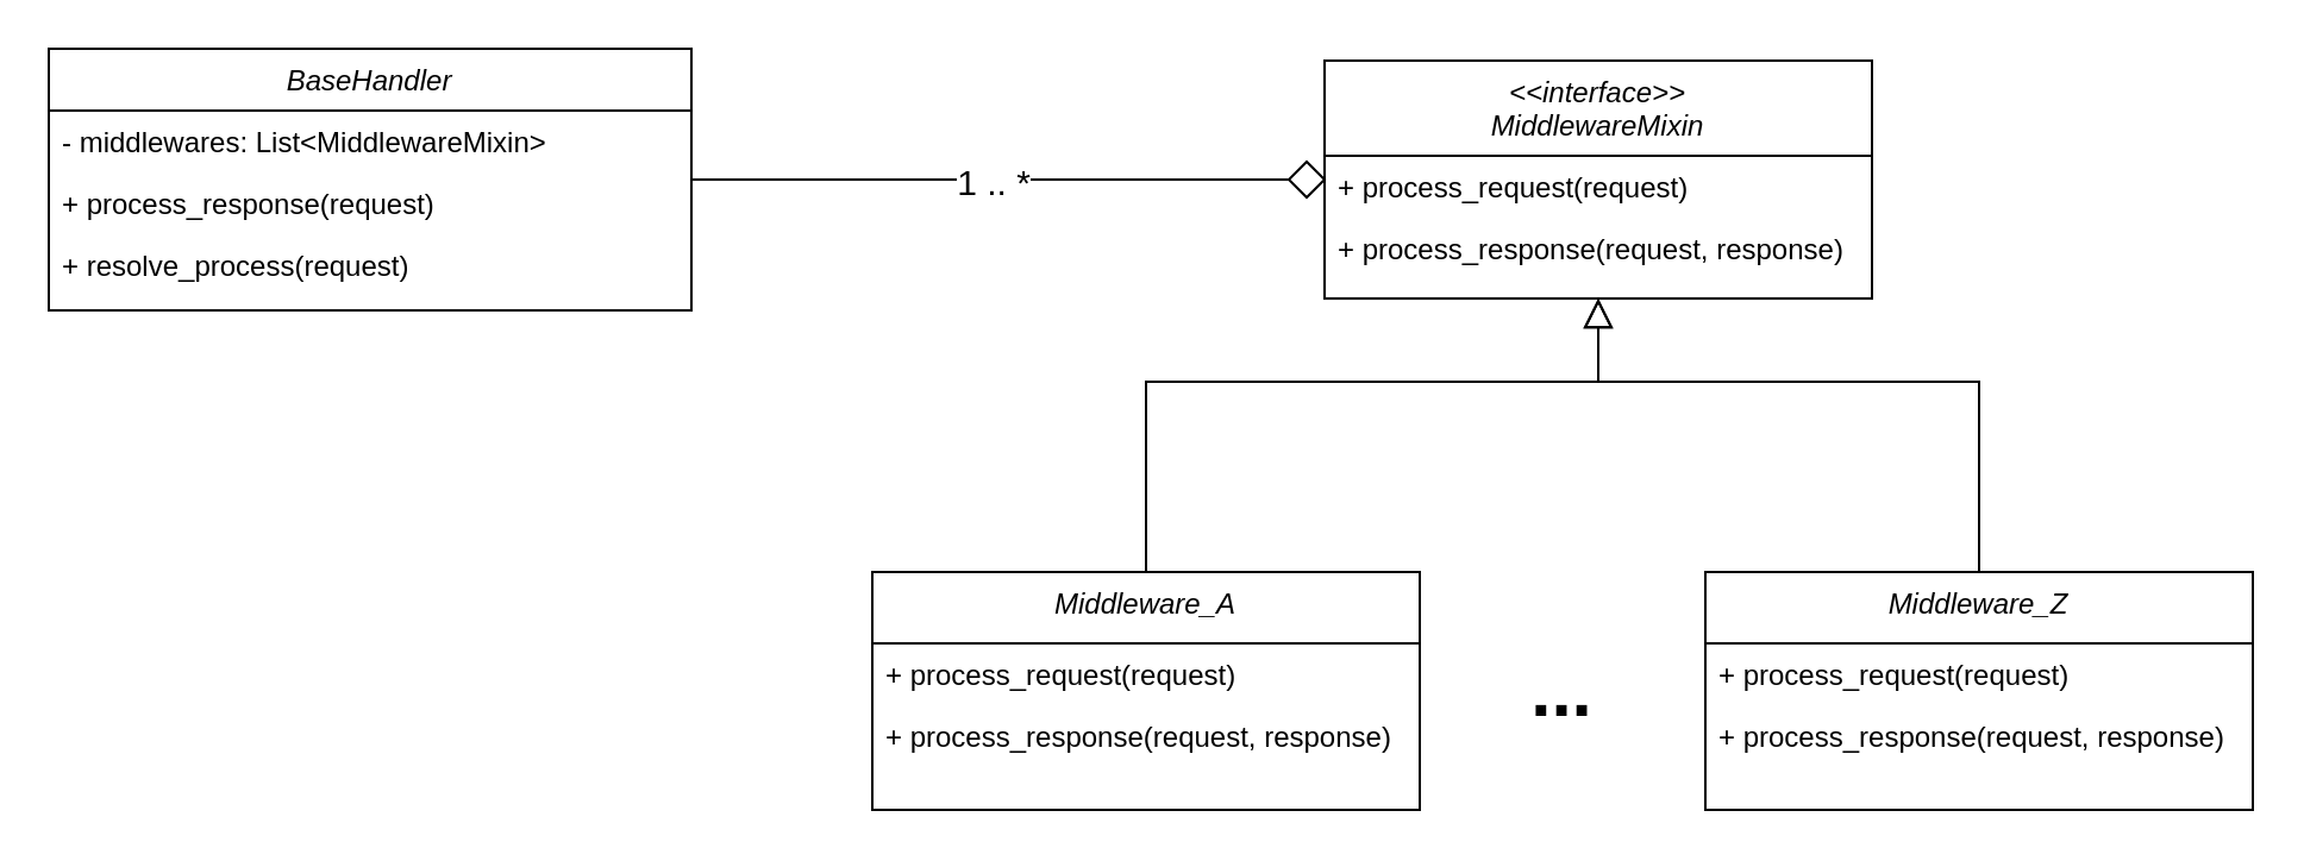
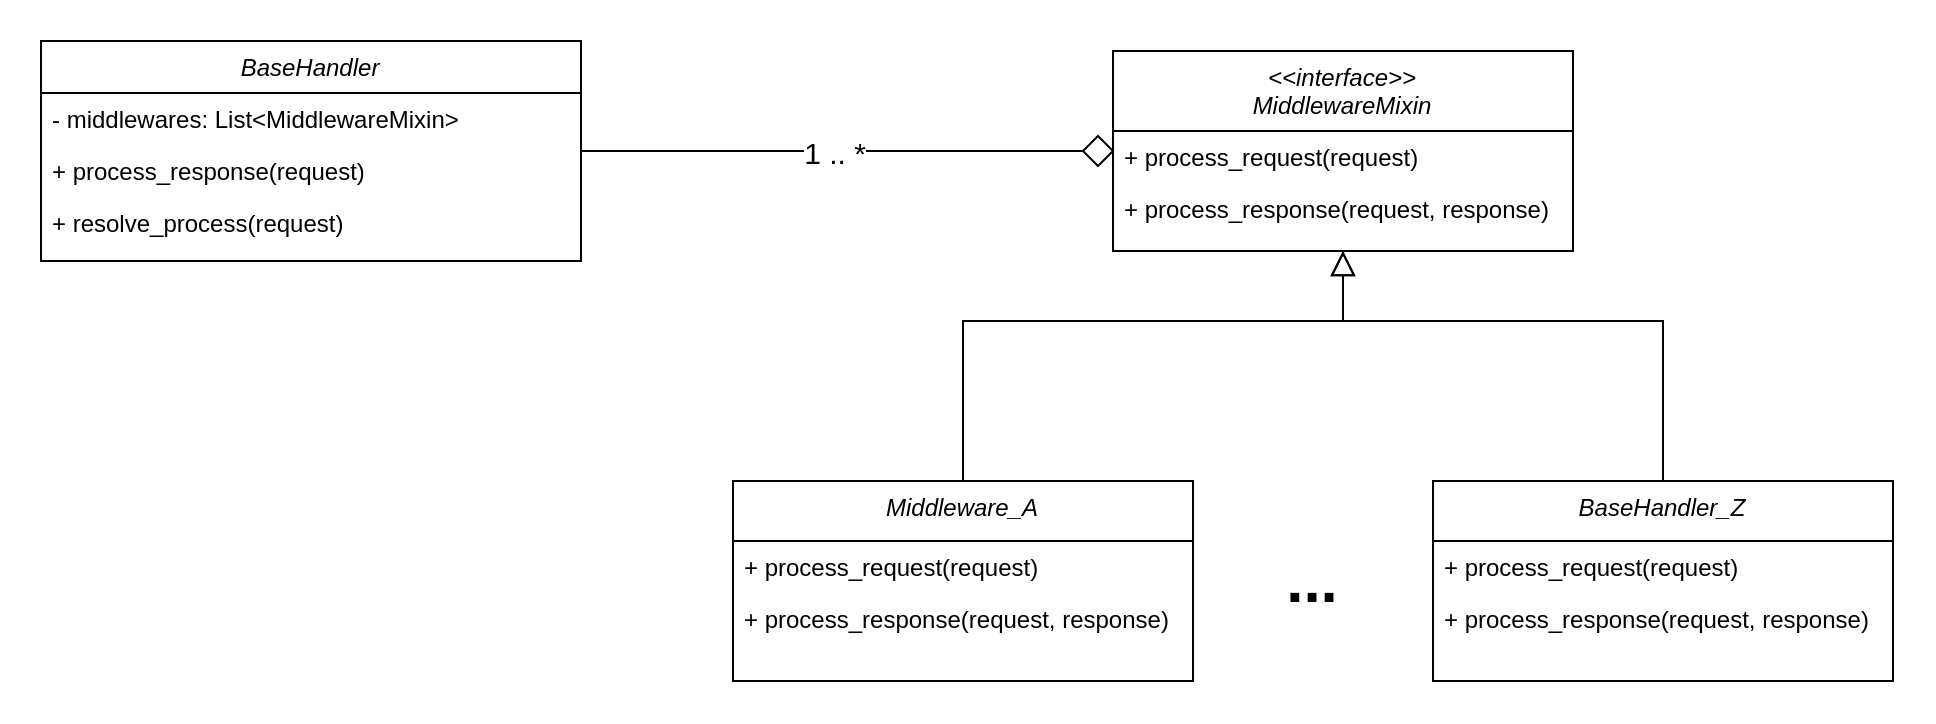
- <mxCell id="16" value="Middleware_Z" style="swimlane;fontStyle=2;align=center;verticalAlign=top;childLayout=stackLayout;horizontal=1;startSize=30;horizontalStack=0;resizeParent=1;resizeLast=0;collapsible=1;marginBottom=0;rounded=0;shadow=0;strokeWidth=1;" vertex="1" parent="1"><mxGeometry x="716" y="240" width="230" height="100" as="geometry"><mxRectangle x="230" y="140" width="160" height="26" as="alternateBounds" /></mxGeometry></mxCell>
+ <mxCell id="16" value="BaseHandler_Z" style="swimlane;fontStyle=2;align=center;verticalAlign=top;childLayout=stackLayout;horizontal=1;startSize=30;horizontalStack=0;resizeParent=1;resizeLast=0;collapsible=1;marginBottom=0;rounded=0;shadow=0;strokeWidth=1;" vertex="1" parent="1"><mxGeometry x="716" y="240" width="230" height="100" as="geometry"><mxRectangle x="230" y="140" width="160" height="26" as="alternateBounds" /></mxGeometry></mxCell>
